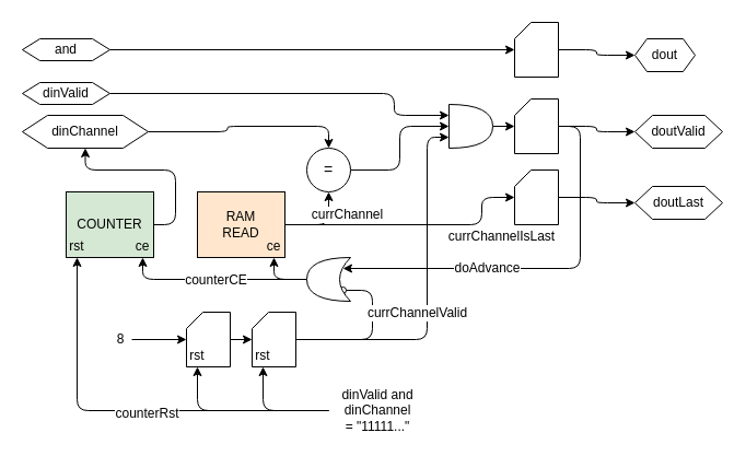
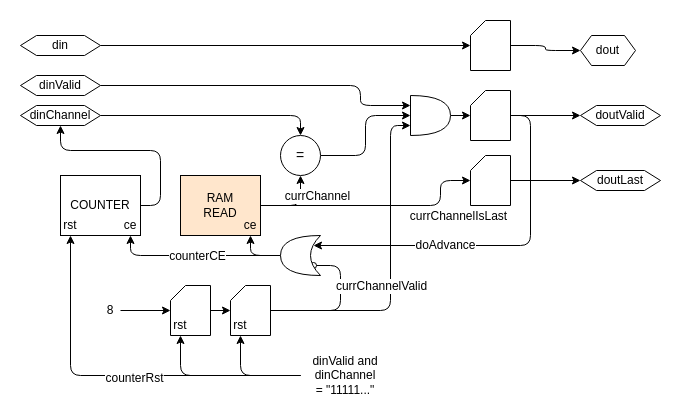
- <mxCell id="4" value="and" style="shape=hexagon;perimeter=hexagonPerimeter2;whiteSpace=wrap;html=1;size=0.20;" parent="1" vertex="1"><mxGeometry x="20" y="35" width="80" height="20" as="geometry" /></mxCell>
+ <mxCell id="4" value="din" style="shape=hexagon;perimeter=hexagonPerimeter2;whiteSpace=wrap;html=1;size=0.20;" parent="1" vertex="1"><mxGeometry x="20" y="35" width="80" height="20" as="geometry" /></mxCell>
- <mxCell id="8" value="dinChannel" style="shape=hexagon;perimeter=hexagonPerimeter2;whiteSpace=wrap;html=1;size=0.20;" parent="1" vertex="1"><mxGeometry x="20" y="105" width="115" height="30" as="geometry" /></mxCell>
+ <mxCell id="8" value="dinChannel" style="shape=hexagon;perimeter=hexagonPerimeter2;whiteSpace=wrap;html=1;size=0.20;" parent="1" vertex="1"><mxGeometry x="20" y="105" width="80" height="20" as="geometry" /></mxCell>
- <mxCell id="25" value="doutValid" style="shape=hexagon;perimeter=hexagonPerimeter2;whiteSpace=wrap;html=1;size=0.20;" parent="1" vertex="1"><mxGeometry x="580" y="105" width="80" height="30" as="geometry" /></mxCell>
+ <mxCell id="25" value="doutValid" style="shape=hexagon;perimeter=hexagonPerimeter2;whiteSpace=wrap;html=1;size=0.20;" parent="1" vertex="1"><mxGeometry x="580" y="105" width="80" height="20" as="geometry" /></mxCell>
- <mxCell id="49" value="doutLast" style="shape=hexagon;perimeter=hexagonPerimeter2;whiteSpace=wrap;html=1;size=0.20;" parent="1" vertex="1"><mxGeometry x="580" y="170" width="80" height="30" as="geometry" /></mxCell>
+ <mxCell id="49" value="doutLast" style="shape=hexagon;perimeter=hexagonPerimeter2;whiteSpace=wrap;html=1;size=0.20;" parent="1" vertex="1"><mxGeometry x="580" y="170" width="80" height="20" as="geometry" /></mxCell>
- <mxCell id="13" value="COUNTER" style="rounded=0;whiteSpace=wrap;html=1;fillColor=#d5e8d4;" parent="12" vertex="1"><mxGeometry width="80" height="60" as="geometry" /></mxCell>
+ <mxCell id="13" value="COUNTER" style="rounded=0;whiteSpace=wrap;html=1;" parent="12" vertex="1"><mxGeometry width="80" height="60" as="geometry" /></mxCell>
